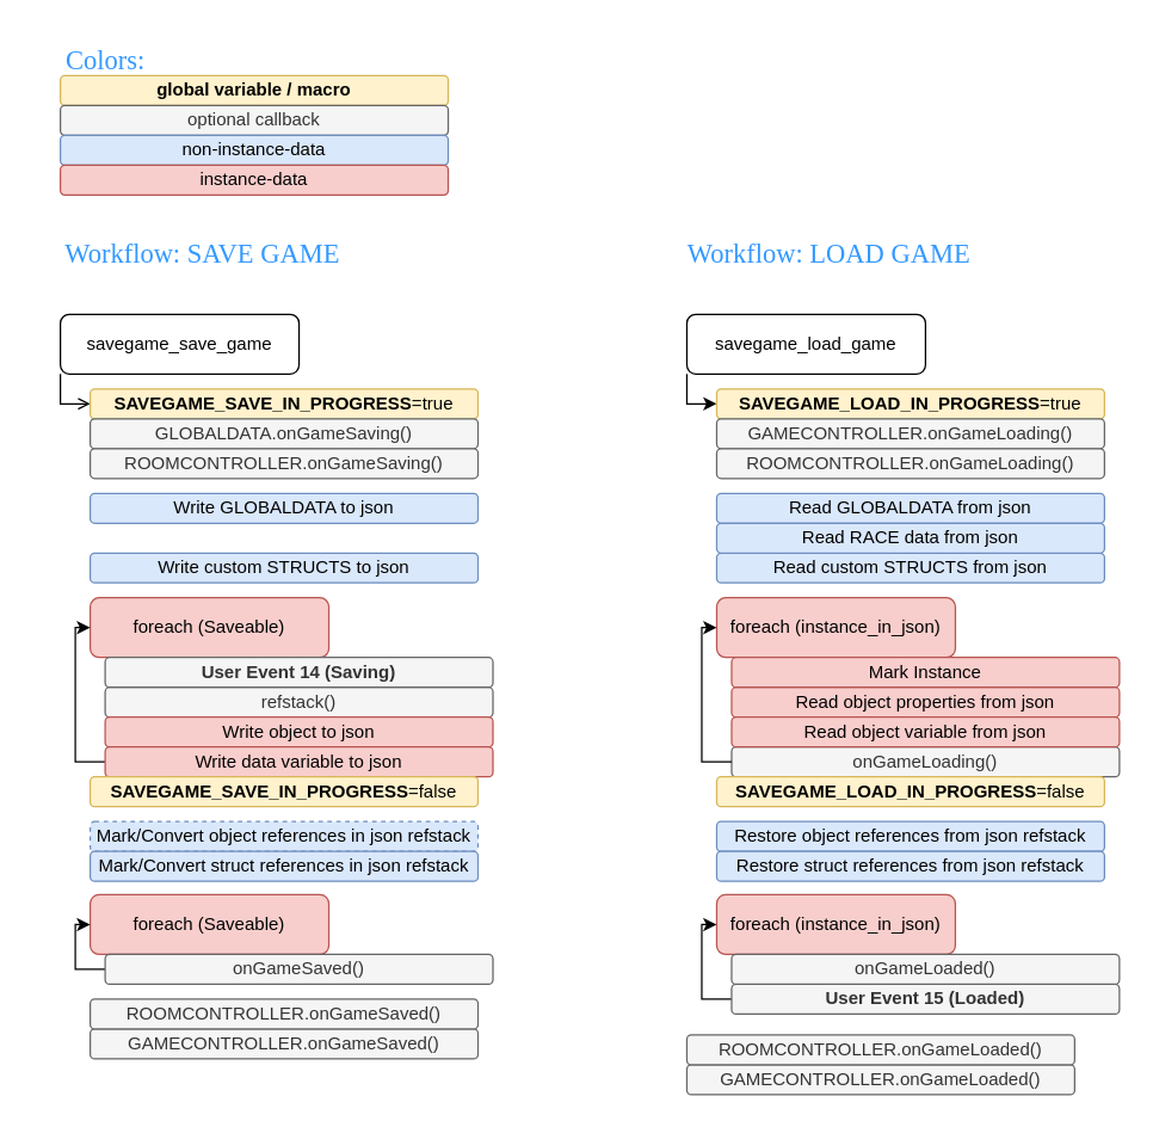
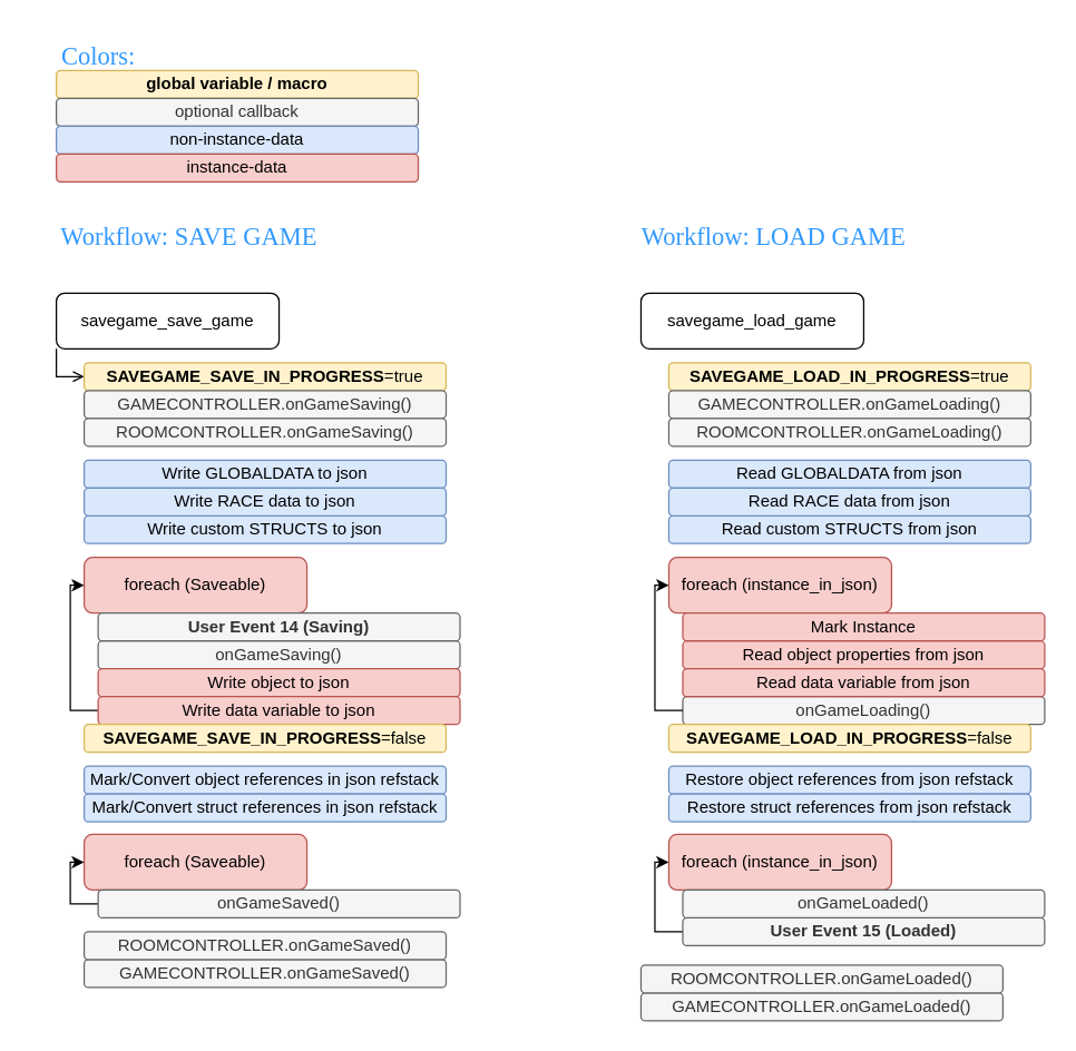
- <mxCell id="22" style="edgeStyle=orthogonalEdgeStyle;rounded=0;orthogonalLoop=1;jettySize=auto;html=1;exitX=0;exitY=1;exitDx=0;exitDy=0;entryX=0;entryY=0.5;entryDx=0;entryDy=0;" edge="1" source="23" target="24" parent="1"><mxGeometry relative="1" as="geometry"><Array as="points"><mxPoint x="460" y="270" /></Array></mxGeometry></mxCell>
- <mxCell id="6" value="GLOBALDATA.onGameSaving()" style="rounded=1;whiteSpace=wrap;html=1;fillColor=#f5f5f5;fontColor=#333333;strokeColor=#666666;" vertex="1" parent="1"><mxGeometry x="60" y="280" width="260" height="20" as="geometry" /></mxCell>
+ <mxCell id="6" value="GAMECONTROLLER.onGameSaving()" style="rounded=1;whiteSpace=wrap;html=1;fillColor=#f5f5f5;fontColor=#333333;strokeColor=#666666;" vertex="1" parent="1"><mxGeometry x="60" y="280" width="260" height="20" as="geometry" /></mxCell>
+ <mxCell id="48" value="Write RACE data to json" style="rounded=1;whiteSpace=wrap;html=1;fillColor=#dae8fc;strokeColor=#6c8ebf;" vertex="1" parent="1"><mxGeometry x="60" y="350" width="260" height="20" as="geometry" /></mxCell>
- <mxCell id="9" value="refstack()" style="rounded=1;whiteSpace=wrap;html=1;fillColor=#f5f5f5;fontColor=#333333;strokeColor=#666666;" vertex="1" parent="1"><mxGeometry x="70" y="460" width="260" height="20" as="geometry" /></mxCell>
+ <mxCell id="9" value="onGameSaving()" style="rounded=1;whiteSpace=wrap;html=1;fillColor=#f5f5f5;fontColor=#333333;strokeColor=#666666;" vertex="1" parent="1"><mxGeometry x="70" y="460" width="260" height="20" as="geometry" /></mxCell>
- <mxCell id="31" value="Read object variable from json" style="rounded=1;whiteSpace=wrap;html=1;fillColor=#f8cecc;strokeColor=#b85450;" vertex="1" parent="1"><mxGeometry x="490.02" y="480" width="260" height="20" as="geometry" /></mxCell>
+ <mxCell id="31" value="Read data variable from json" style="rounded=1;whiteSpace=wrap;html=1;fillColor=#f8cecc;strokeColor=#b85450;" vertex="1" parent="1"><mxGeometry x="490.02" y="480" width="260" height="20" as="geometry" /></mxCell>
- <mxCell id="50" value="Mark/Convert object references in json refstack" style="rounded=1;whiteSpace=wrap;html=1;fillColor=#dae8fc;strokeColor=#6c8ebf;dashed=1;" vertex="1" parent="1"><mxGeometry x="60" y="550" width="260" height="20" as="geometry" /></mxCell>
+ <mxCell id="50" value="Mark/Convert object references in json refstack" style="rounded=1;whiteSpace=wrap;html=1;fillColor=#dae8fc;strokeColor=#6c8ebf;" vertex="1" parent="1"><mxGeometry x="60" y="550" width="260" height="20" as="geometry" /></mxCell>
